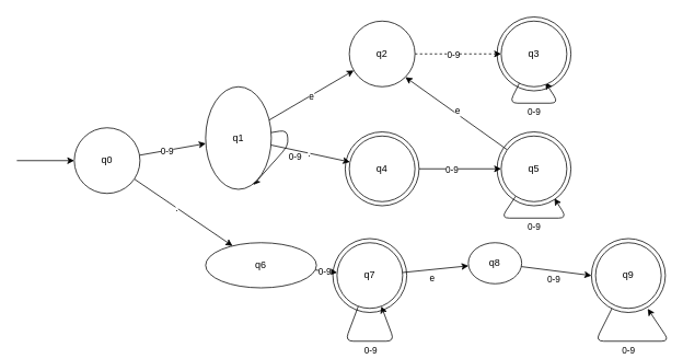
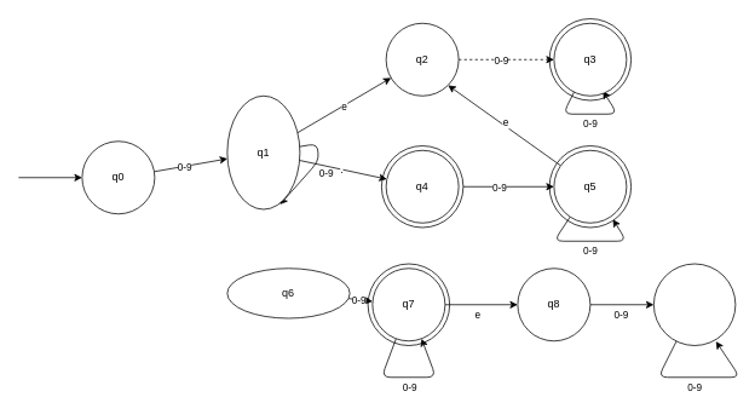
- <mxCell id="10" value="" style="edgeStyle=none;html=1;" edge="1" parent="1" source="12" target="28"><mxGeometry relative="1" as="geometry" /></mxCell>
- <mxCell id="11" value="." style="edgeLabel;html=1;align=center;verticalAlign=middle;resizable=0;points=[];" vertex="1" connectable="0" parent="10"><mxGeometry x="-0.139" relative="1" as="geometry"><mxPoint as="offset" /></mxGeometry></mxCell>
- <mxCell id="37" value="q8" style="ellipse;whiteSpace=wrap;html=1;aspect=fixed;" vertex="1" parent="1"><mxGeometry x="570" y="295" width="65" height="50" as="geometry" /></mxCell>
+ <mxCell id="37" value="q8" style="ellipse;whiteSpace=wrap;html=1;aspect=fixed;" vertex="1" parent="1"><mxGeometry x="570" y="295" width="80" height="80" as="geometry" /></mxCell>
- <mxCell id="43" value="q9" style="ellipse;whiteSpace=wrap;html=1;aspect=fixed;" vertex="1" parent="41"><mxGeometry x="5" y="5" width="80" height="80" as="geometry" /></mxCell>
